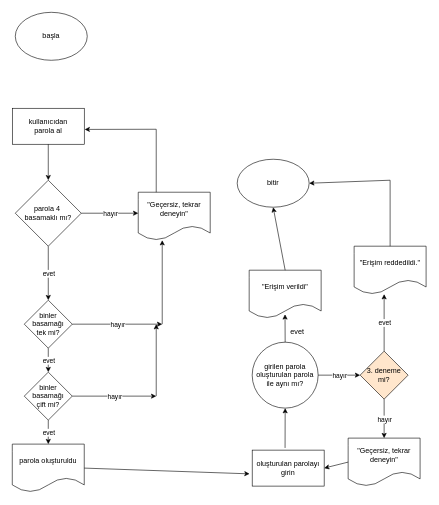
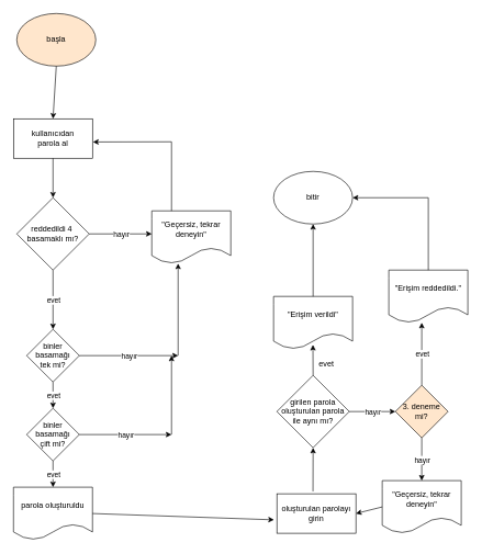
- <mxCell id="2" value="başla" style="ellipse;whiteSpace=wrap;html=1;" vertex="1" parent="1"><mxGeometry x="25" width="120" height="80" as="geometry" y="20" /></mxCell>
+ <mxCell id="2" value="başla" style="ellipse;whiteSpace=wrap;html=1;fillColor=#ffe6cc;" vertex="1" parent="1"><mxGeometry x="25" width="120" height="80" as="geometry" y="20" /></mxCell>
+ <mxCell id="45" value="" style="endArrow=classic;html=1;rounded=0;exitX=0.5;exitY=1;exitDx=0;exitDy=0;entryX=0.5;entryY=0;entryDx=0;entryDy=0;entryPerimeter=0;" edge="1" parent="1" source="2" target="3"><mxGeometry width="50" height="50" relative="1" as="geometry"><mxPoint x="200" y="190" as="sourcePoint" /><mxPoint x="250" y="140" as="targetPoint" /></mxGeometry></mxCell>
- <mxCell id="25" value="bitir" style="ellipse;whiteSpace=wrap;html=1;" vertex="1" parent="1"><mxGeometry x="395" y="265" width="120" height="80" as="geometry" /></mxCell>
+ <mxCell id="25" value="bitir" style="ellipse;whiteSpace=wrap;html=1;" vertex="1" parent="1"><mxGeometry x="415" y="260" width="120" height="80" as="geometry" /></mxCell>
- <mxCell id="5" value="parola 4&amp;nbsp;&lt;br&gt;basamaklı mı?" style="rhombus;whiteSpace=wrap;html=1;" vertex="1" parent="1"><mxGeometry x="25" y="300" width="110" height="110" as="geometry" /></mxCell>
+ <mxCell id="5" value="reddedildi 4&amp;nbsp;&lt;br&gt;basamaklı mı?" style="rhombus;whiteSpace=wrap;html=1;" vertex="1" parent="1"><mxGeometry x="25" y="300" width="110" height="110" as="geometry" /></mxCell>
- <mxCell id="28" value="girilen parola&lt;br&gt;oluşturulan parola ile aynı mı?" style="ellipse;whiteSpace=wrap;html=1;" vertex="1" parent="1"><mxGeometry x="420" y="570" width="110" height="110" as="geometry" /></mxCell>
+ <mxCell id="28" value="girilen parola&lt;br&gt;oluşturulan parola ile aynı mı?" style="rhombus;whiteSpace=wrap;html=1;" vertex="1" parent="1"><mxGeometry x="420" y="570" width="110" height="110" as="geometry" /></mxCell>
